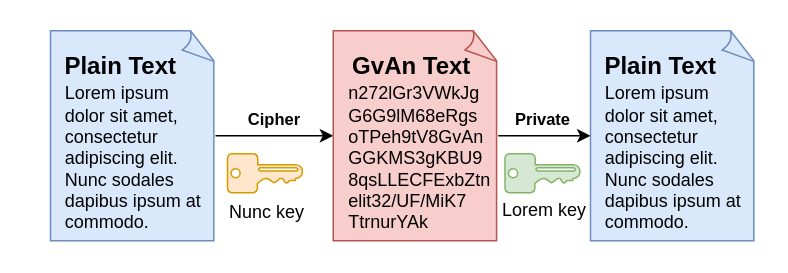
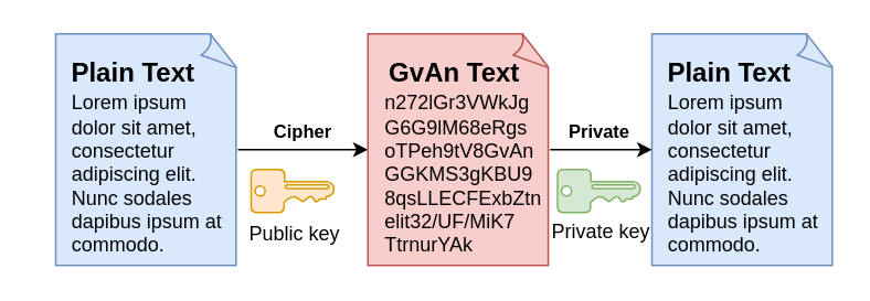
- <mxCell id="16" value="Lorem key" style="text;html=1;align=center;verticalAlign=middle;resizable=0;points=[];autosize=1;strokeColor=none;fillColor=none;" parent="1" vertex="1"><mxGeometry x="321.5" y="125" width="80" height="30" as="geometry" /></mxCell>
+ <mxCell id="16" value="Private key" style="text;html=1;align=center;verticalAlign=middle;resizable=0;points=[];autosize=1;strokeColor=none;fillColor=none;" parent="1" vertex="1"><mxGeometry x="321.5" y="125" width="80" height="30" as="geometry" /></mxCell>
- <mxCell id="15" value="Nunc key" style="text;html=1;align=center;verticalAlign=middle;resizable=0;points=[];autosize=1;strokeColor=none;fillColor=none;" parent="1" vertex="1"><mxGeometry x="137" y="126" width="80" height="30" as="geometry" /></mxCell>
+ <mxCell id="15" value="Public key" style="text;html=1;align=center;verticalAlign=middle;resizable=0;points=[];autosize=1;strokeColor=none;fillColor=none;" parent="1" vertex="1"><mxGeometry x="137" y="126" width="80" height="30" as="geometry" /></mxCell>
